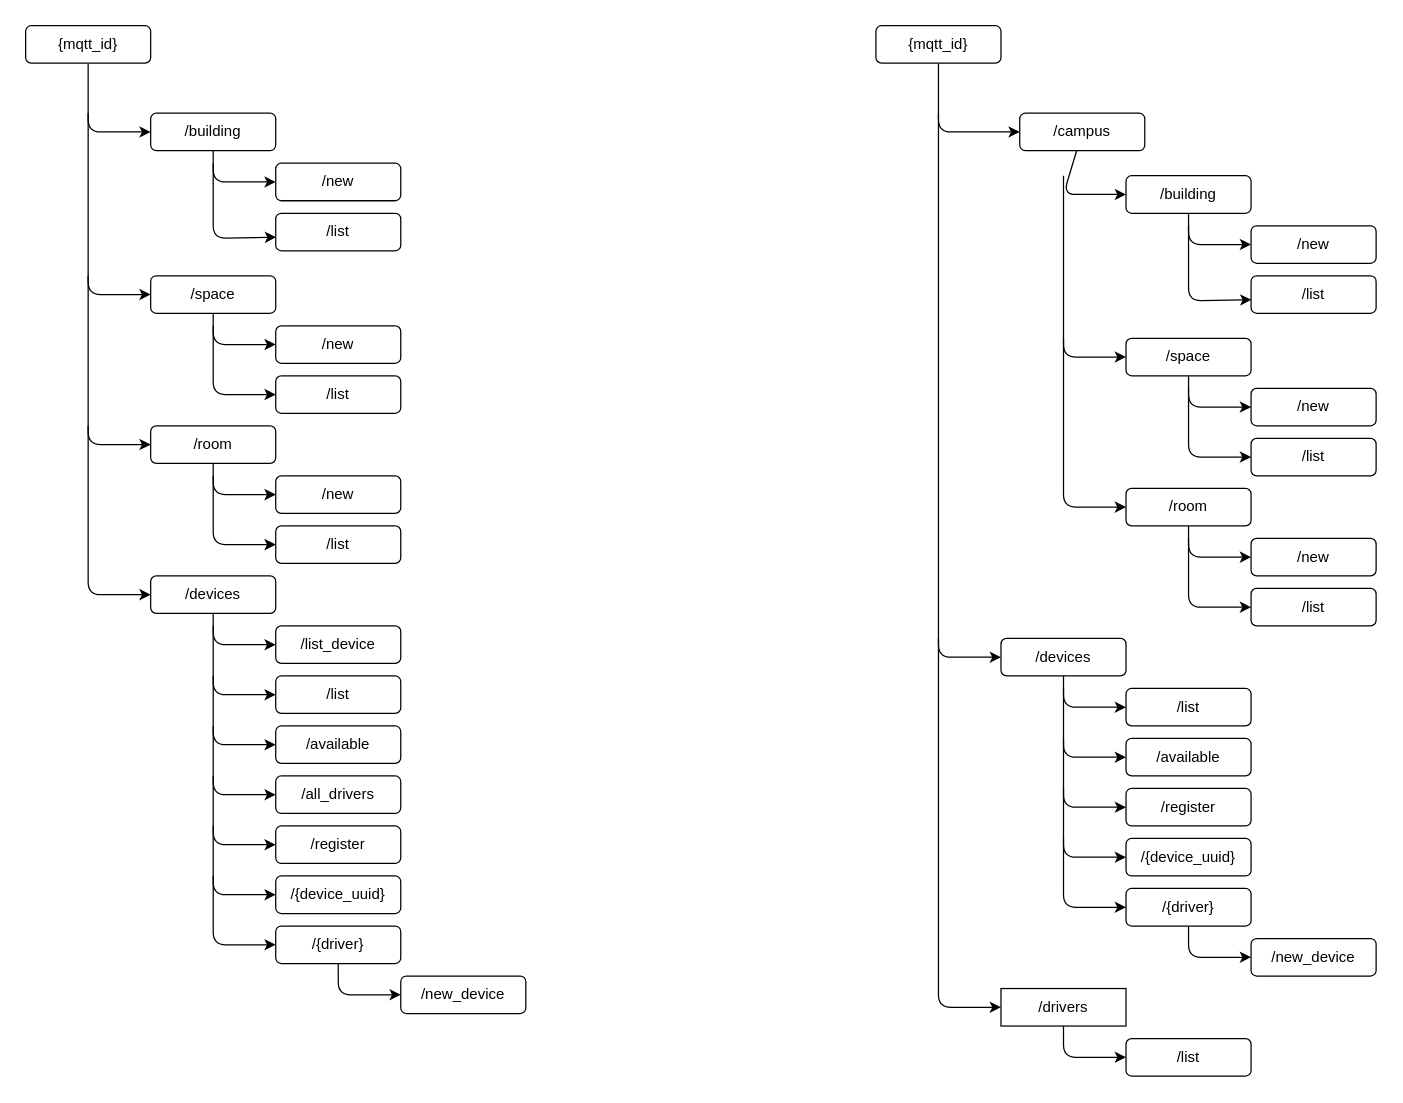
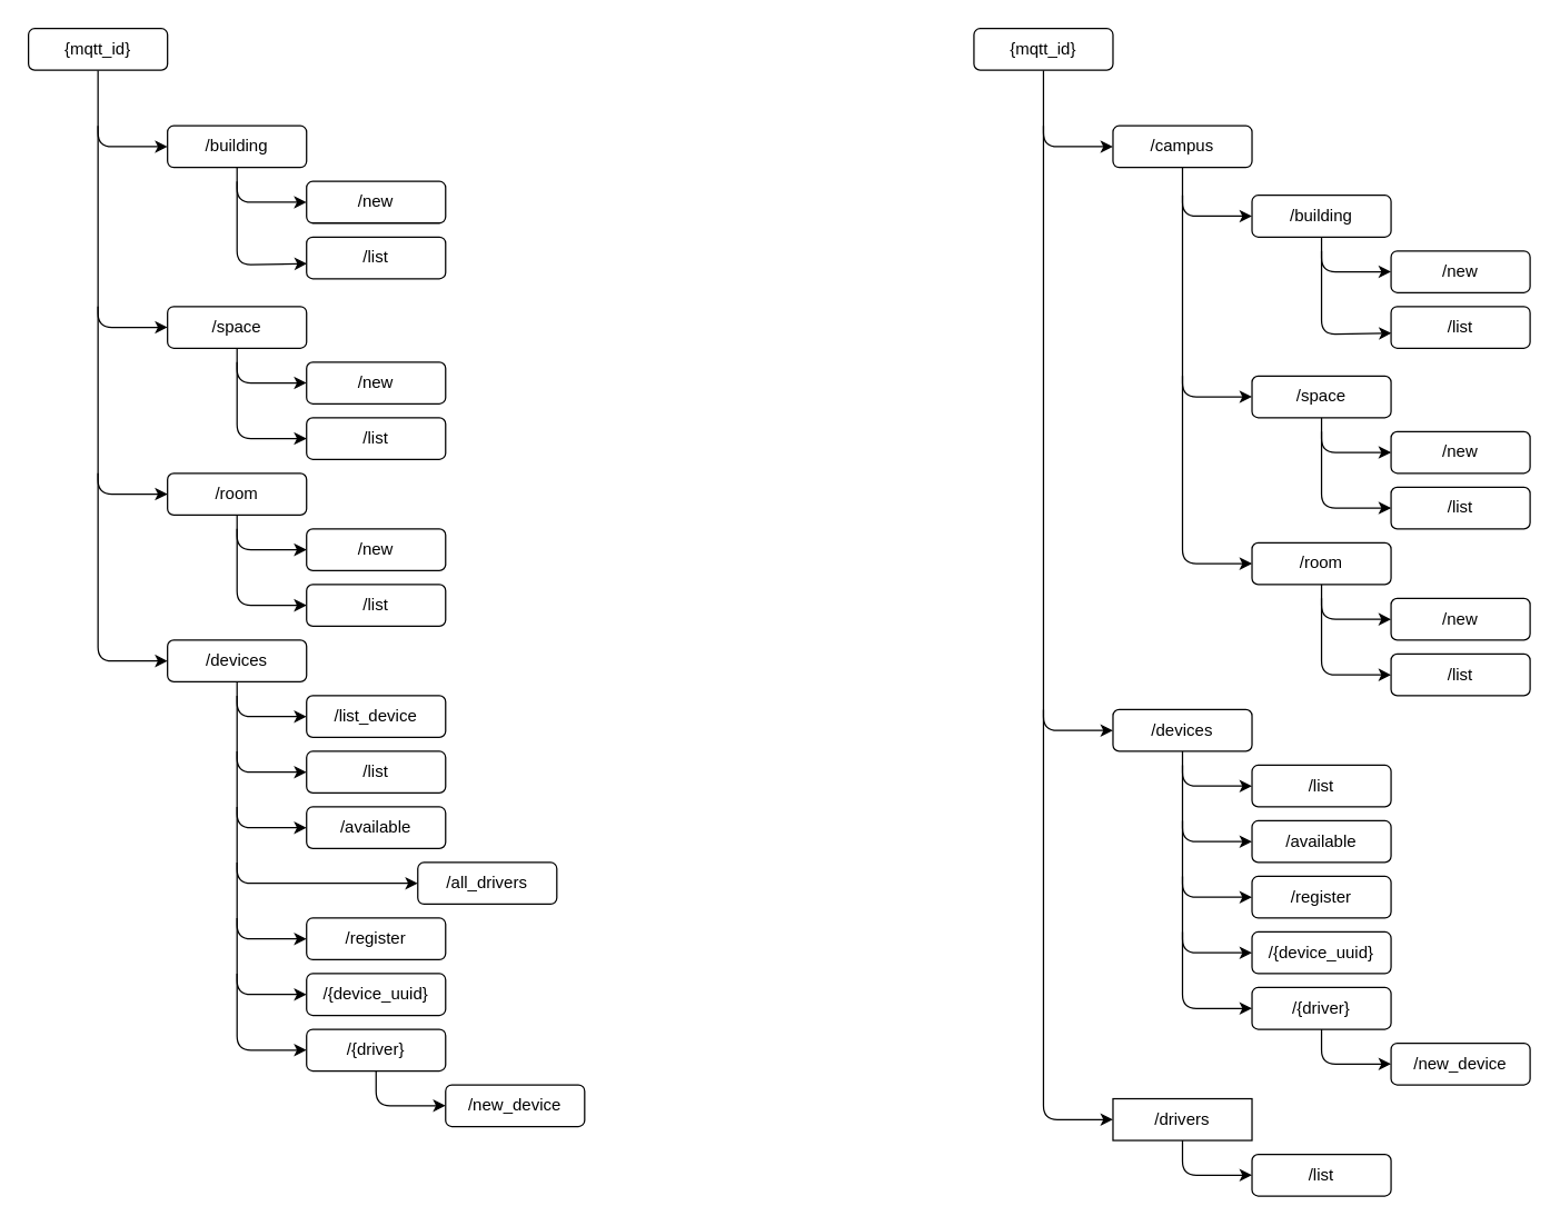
- <mxCell id="44" value="/campus" style="rounded=1;whiteSpace=wrap;html=1;" parent="1" vertex="1"><mxGeometry x="815" y="90" width="100" height="30" as="geometry" /></mxCell>
+ <mxCell id="44" value="/campus" style="rounded=1;whiteSpace=wrap;html=1;" parent="1" vertex="1"><mxGeometry x="800" y="90" width="100" height="30" as="geometry" /></mxCell>
- <mxCell id="30" value="/all_drivers" style="rounded=1;whiteSpace=wrap;html=1;" parent="1" vertex="1"><mxGeometry x="220" y="620" width="100" height="30" as="geometry" /></mxCell>
+ <mxCell id="30" value="/all_drivers" style="rounded=1;whiteSpace=wrap;html=1;" parent="1" vertex="1"><mxGeometry x="300" y="620" width="100" height="30" as="geometry" /></mxCell>
